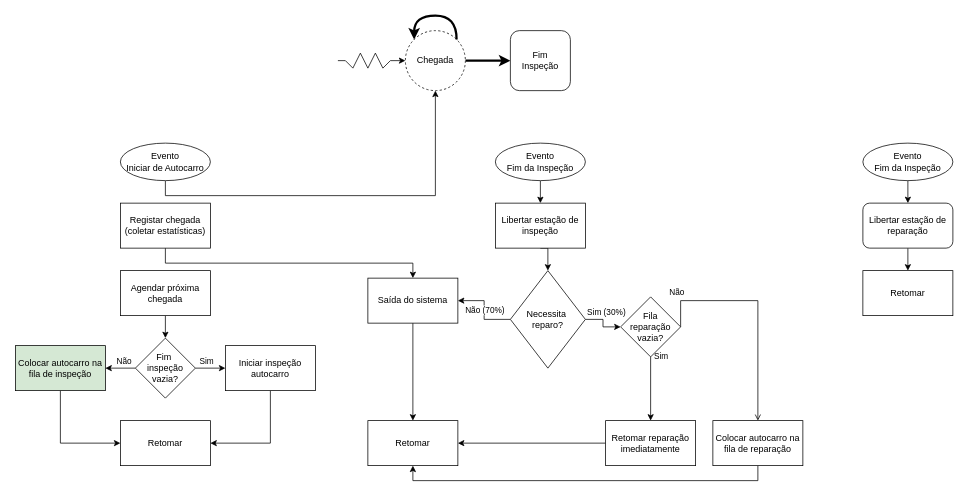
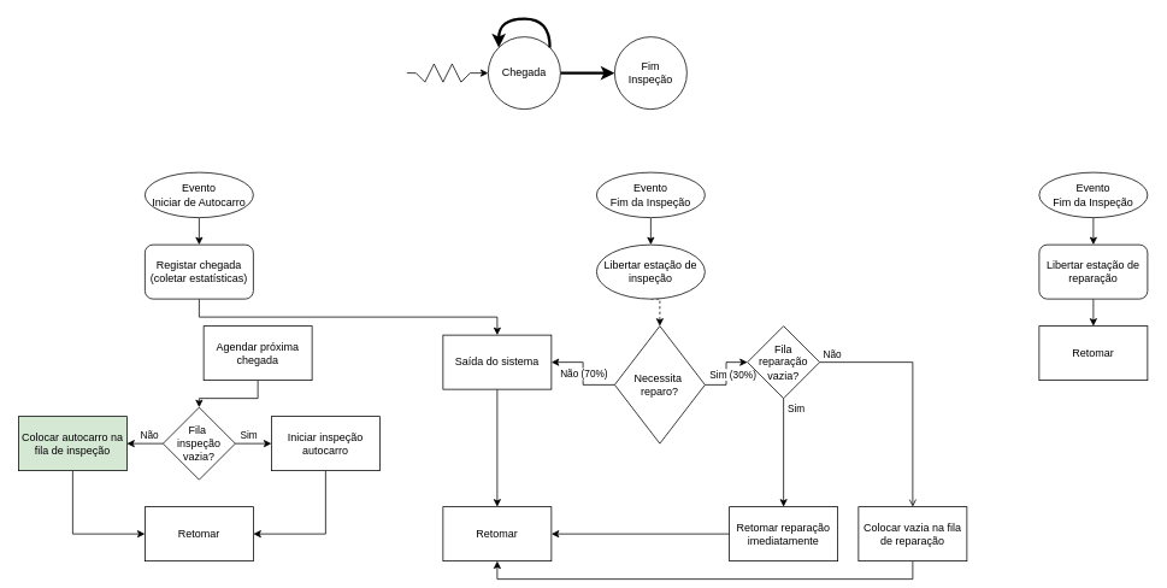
- <mxCell id="3" value="Chegada" style="ellipse;whiteSpace=wrap;html=1;aspect=fixed;dashed=1;" vertex="1" parent="1"><mxGeometry x="540" y="40" width="80" height="80" as="geometry" /></mxCell>
+ <mxCell id="3" value="Chegada" style="ellipse;whiteSpace=wrap;html=1;aspect=fixed;" vertex="1" parent="1"><mxGeometry x="540" y="40" width="80" height="80" as="geometry" /></mxCell>
- <mxCell id="4" value="Fim&lt;br&gt;Inspeção" style="whiteSpace=wrap;html=1;aspect=fixed;rounded=1;" vertex="1" parent="1"><mxGeometry x="680" y="40" width="80" height="80" as="geometry" /></mxCell>
+ <mxCell id="4" value="Fim&lt;br&gt;Inspeção" style="ellipse;whiteSpace=wrap;html=1;aspect=fixed;" vertex="1" parent="1"><mxGeometry x="680" y="40" width="80" height="80" as="geometry" /></mxCell>
- <mxCell id="7" style="edgeStyle=orthogonalEdgeStyle;rounded=0;orthogonalLoop=1;jettySize=auto;html=1;exitX=0.5;exitY=1;exitDx=0;exitDy=0;" edge="1" parent="1" source="8" target="3"><mxGeometry relative="1" as="geometry" /></mxCell>
+ <mxCell id="7" style="edgeStyle=orthogonalEdgeStyle;rounded=0;orthogonalLoop=1;jettySize=auto;html=1;exitX=0.5;exitY=1;exitDx=0;exitDy=0;entryX=0.5;entryY=0;entryDx=0;entryDy=0;" edge="1" parent="1" source="8" target="10"><mxGeometry relative="1" as="geometry" /></mxCell>
- <mxCell id="10" value="Registar chegada&lt;br&gt;(coletar estatísticas)" style="rounded=0;whiteSpace=wrap;html=1;" vertex="1" parent="1"><mxGeometry x="160" y="270" width="120" height="60" as="geometry" /></mxCell>
+ <mxCell id="10" value="Registar chegada&lt;br&gt;(coletar estatísticas)" style="whiteSpace=wrap;html=1;rounded=1;" vertex="1" parent="1"><mxGeometry x="160" y="270" width="120" height="60" as="geometry" /></mxCell>
- <mxCell id="26" value="Libertar estação de inspeção" style="rounded=0;whiteSpace=wrap;html=1;" vertex="1" parent="1"><mxGeometry x="660" y="270" width="120" height="60" as="geometry" /></mxCell>
+ <mxCell id="26" value="Libertar estação de inspeção" style="ellipse;whiteSpace=wrap;html=1;" vertex="1" parent="1"><mxGeometry x="660" y="270" width="120" height="60" as="geometry" /></mxCell>
- <mxCell id="25" style="edgeStyle=orthogonalEdgeStyle;rounded=0;orthogonalLoop=1;jettySize=auto;html=1;exitX=0.5;exitY=1;exitDx=0;exitDy=0;entryX=0.5;entryY=0;entryDx=0;entryDy=0;" edge="1" parent="1" source="26" target="34"><mxGeometry relative="1" as="geometry"><mxPoint x="720" y="360" as="targetPoint" /></mxGeometry></mxCell>
+ <mxCell id="25" style="edgeStyle=orthogonalEdgeStyle;rounded=0;orthogonalLoop=1;jettySize=auto;html=1;exitX=0.5;exitY=1;exitDx=0;exitDy=0;entryX=0.5;entryY=0;entryDx=0;entryDy=0;dashed=1;" edge="1" parent="1" source="26" target="34"><mxGeometry relative="1" as="geometry"><mxPoint x="720" y="360" as="targetPoint" /></mxGeometry></mxCell>
- <mxCell id="12" value="Agendar próxima chegada" style="rounded=0;whiteSpace=wrap;html=1;" vertex="1" parent="1"><mxGeometry x="160" y="360" width="120" height="60" as="geometry" /></mxCell>
+ <mxCell id="12" value="Agendar próxima chegada" style="rounded=0;whiteSpace=wrap;html=1;" vertex="1" parent="1"><mxGeometry x="225" y="360" width="120" height="60" as="geometry" /></mxCell>
- <mxCell id="43" value="Fila&lt;div&gt;reparação&lt;/div&gt;&lt;div&gt;vazia?&lt;/div&gt;" style="rhombus;whiteSpace=wrap;html=1;" vertex="1" parent="1"><mxGeometry x="827" y="395" width="80" height="80" as="geometry" /></mxCell>
+ <mxCell id="43" value="Fila&lt;div&gt;reparação&lt;/div&gt;&lt;div&gt;vazia?&lt;/div&gt;" style="rhombus;whiteSpace=wrap;html=1;" vertex="1" parent="1"><mxGeometry x="827" y="360" width="80" height="80" as="geometry" /></mxCell>
- <mxCell id="22" value="Fim&amp;nbsp;&lt;div&gt;inspeção&lt;div&gt;vazia?&lt;/div&gt;&lt;/div&gt;" style="rhombus;whiteSpace=wrap;html=1;" vertex="1" parent="1"><mxGeometry x="180" y="450" width="80" height="80" as="geometry" /></mxCell>
+ <mxCell id="22" value="Fila&amp;nbsp;&lt;div&gt;inspeção&lt;div&gt;vazia?&lt;/div&gt;&lt;/div&gt;" style="rhombus;whiteSpace=wrap;html=1;" vertex="1" parent="1"><mxGeometry x="180" y="450" width="80" height="80" as="geometry" /></mxCell>
- <mxCell id="38" value="Colocar autocarro na fila de reparação" style="rounded=0;whiteSpace=wrap;html=1;" vertex="1" parent="1"><mxGeometry x="950" y="560" width="120" height="60" as="geometry" /></mxCell>
+ <mxCell id="38" value="Colocar vazia na fila de reparação" style="rounded=0;whiteSpace=wrap;html=1;" vertex="1" parent="1"><mxGeometry x="950" y="560" width="120" height="60" as="geometry" /></mxCell>
